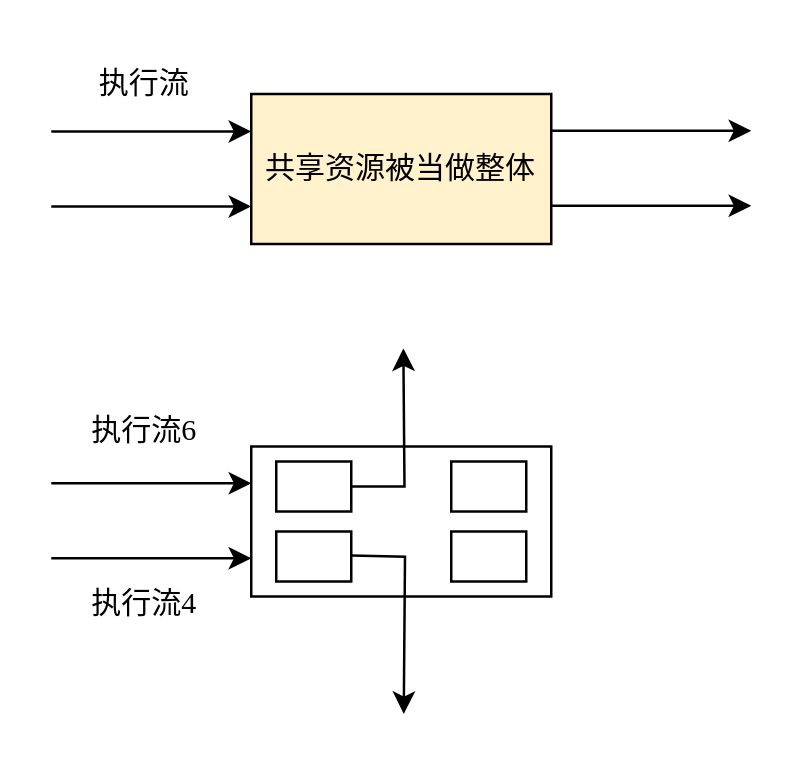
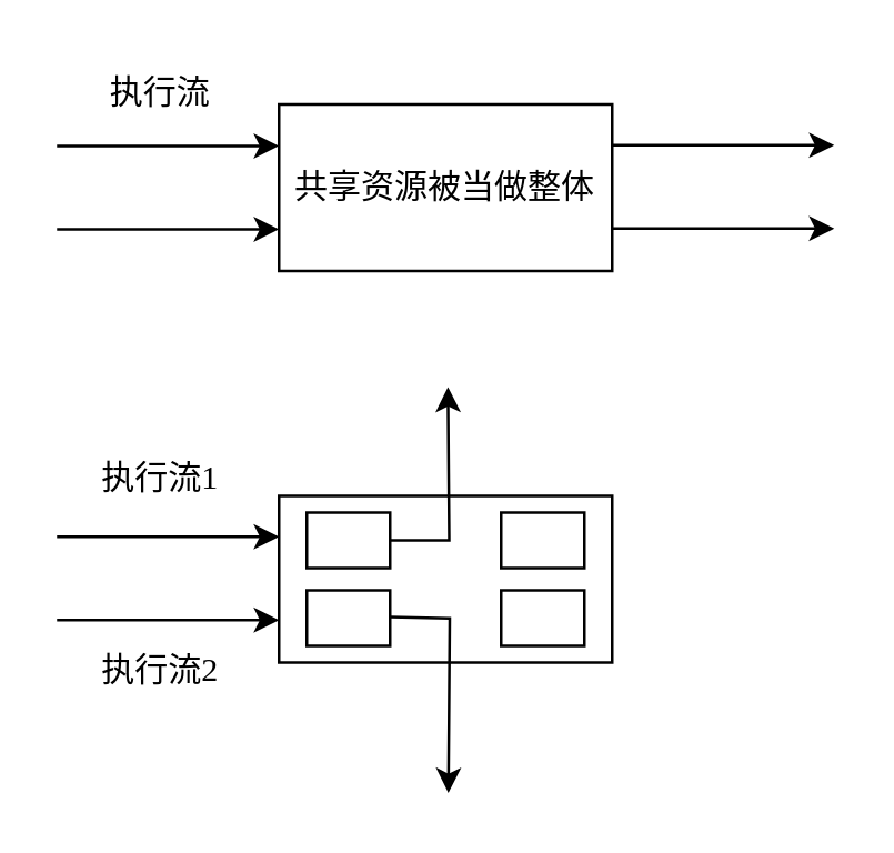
- <mxCell id="2" value="共享资源被当做整体" style="rounded=0;whiteSpace=wrap;html=1;fontFamily=Songti TC;fillColor=#fff2cc;" vertex="1" parent="1"><mxGeometry x="100" y="37" width="120" height="60" as="geometry" /></mxCell>
+ <mxCell id="2" value="共享资源被当做整体" style="rounded=0;whiteSpace=wrap;html=1;fontFamily=Songti TC;" vertex="1" parent="1"><mxGeometry x="100" y="37" width="120" height="60" as="geometry" /></mxCell>
- <mxCell id="17" value="执行流6" style="text;html=1;align=center;verticalAlign=middle;resizable=0;points=[];autosize=1;strokeColor=none;fillColor=none;fontFamily=Songti TC;" vertex="1" parent="1"><mxGeometry x="27" y="159" width="60" height="26" as="geometry" /></mxCell>
+ <mxCell id="17" value="执行流1" style="text;html=1;align=center;verticalAlign=middle;resizable=0;points=[];autosize=1;strokeColor=none;fillColor=none;fontFamily=Songti TC;" vertex="1" parent="1"><mxGeometry x="27" y="159" width="60" height="26" as="geometry" /></mxCell>
- <mxCell id="18" value="执行流4" style="text;html=1;align=center;verticalAlign=middle;resizable=0;points=[];autosize=1;strokeColor=none;fillColor=none;fontFamily=Songti TC;" vertex="1" parent="1"><mxGeometry x="27" y="228" width="60" height="26" as="geometry" /></mxCell>
+ <mxCell id="18" value="执行流2" style="text;html=1;align=center;verticalAlign=middle;resizable=0;points=[];autosize=1;strokeColor=none;fillColor=none;fontFamily=Songti TC;" vertex="1" parent="1"><mxGeometry x="27" y="228" width="60" height="26" as="geometry" /></mxCell>
